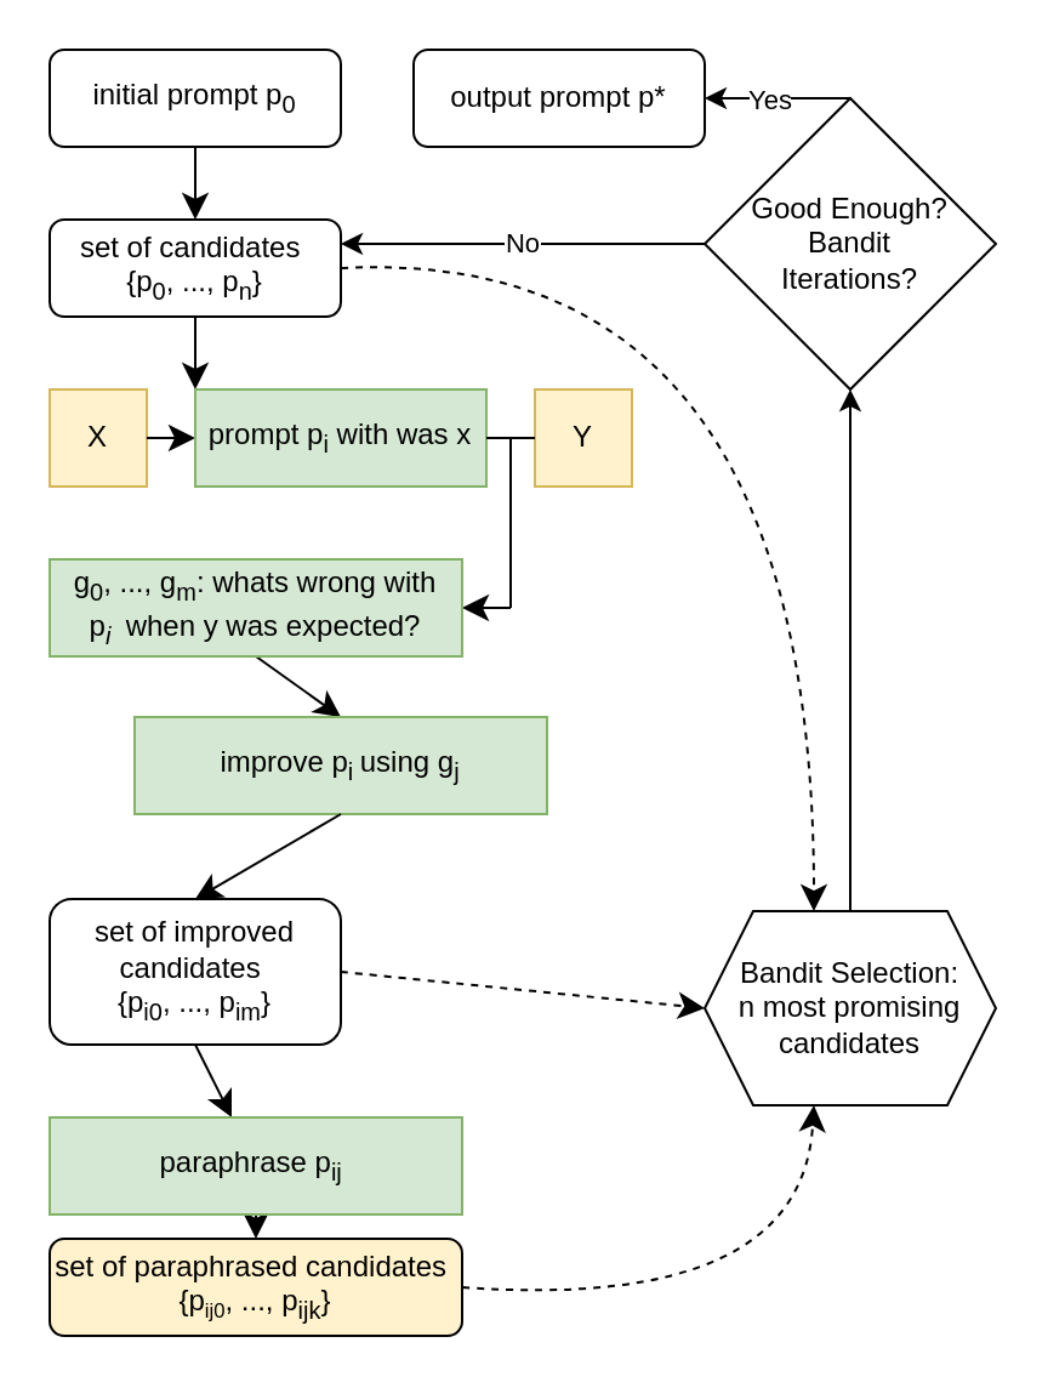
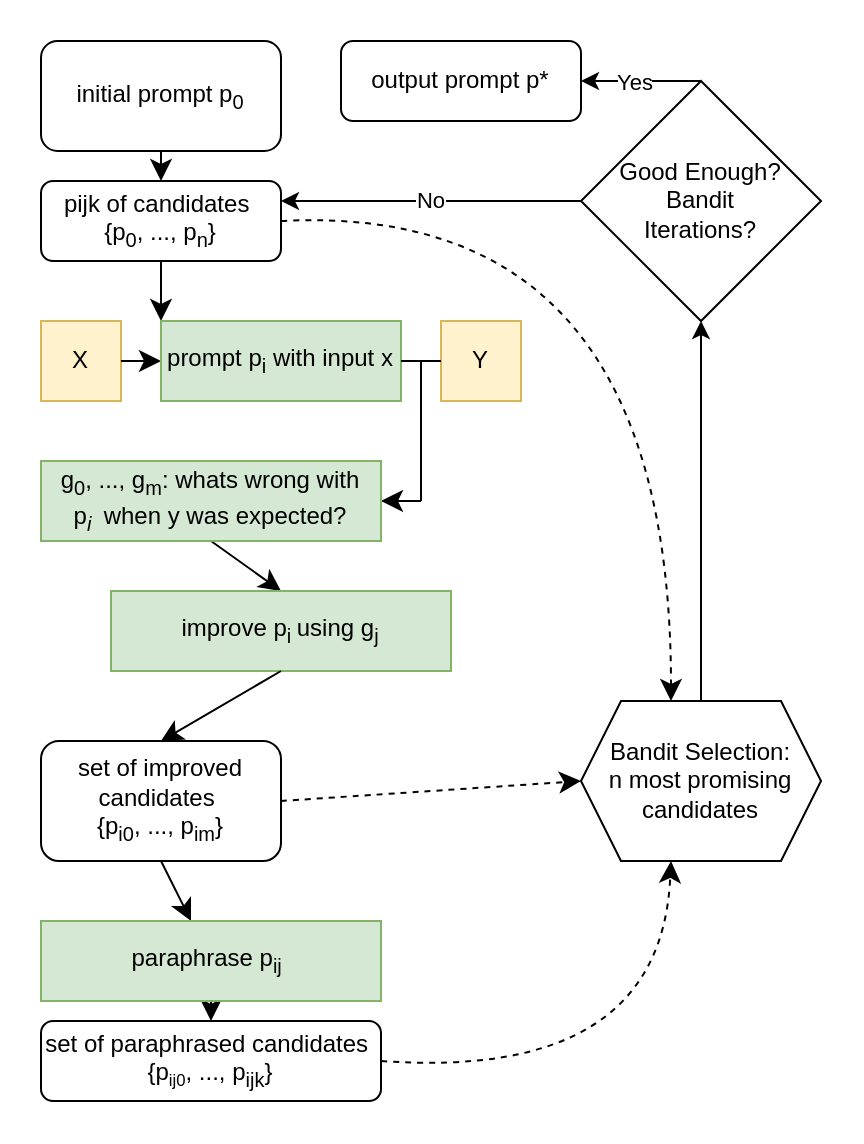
- <mxCell id="6" value="initial prompt p&lt;sub&gt;0&lt;/sub&gt;" style="rounded=1;whiteSpace=wrap;html=1;fontSize=12;glass=0;strokeWidth=1;shadow=0;" parent="1" vertex="1"><mxGeometry x="20" y="20" width="120" height="40" as="geometry" /></mxCell>
+ <mxCell id="6" value="initial prompt p&lt;sub&gt;0&lt;/sub&gt;" style="rounded=1;whiteSpace=wrap;html=1;fontSize=12;glass=0;strokeWidth=1;shadow=0;" parent="1" vertex="1"><mxGeometry x="20" y="20" width="120" height="55" as="geometry" /></mxCell>
- <mxCell id="3" value="set of candidates&amp;nbsp;&lt;div&gt;{p&lt;sub&gt;0&lt;/sub&gt;, ..., p&lt;sub&gt;n&lt;/sub&gt;}&lt;/div&gt;" style="rounded=1;whiteSpace=wrap;html=1;fontSize=12;glass=0;strokeWidth=1;shadow=0;" parent="1" vertex="1"><mxGeometry x="20" y="90" width="120" height="40" as="geometry" /></mxCell>
+ <mxCell id="3" value="pijk of candidates&amp;nbsp;&lt;div&gt;{p&lt;sub&gt;0&lt;/sub&gt;, ..., p&lt;sub&gt;n&lt;/sub&gt;}&lt;/div&gt;" style="rounded=1;whiteSpace=wrap;html=1;fontSize=12;glass=0;strokeWidth=1;shadow=0;" parent="1" vertex="1"><mxGeometry x="20" y="90" width="120" height="40" as="geometry" /></mxCell>
- <mxCell id="10" value="prompt p&lt;sub&gt;i&lt;/sub&gt; with was x" style="rounded=0;whiteSpace=wrap;html=1;fillColor=#d5e8d4;strokeColor=#82b366;" parent="1" vertex="1"><mxGeometry x="80" y="160" width="120" height="40" as="geometry" /></mxCell>
+ <mxCell id="10" value="prompt p&lt;sub&gt;i&lt;/sub&gt; with input x" style="rounded=0;whiteSpace=wrap;html=1;fillColor=#d5e8d4;strokeColor=#82b366;" parent="1" vertex="1"><mxGeometry x="80" y="160" width="120" height="40" as="geometry" /></mxCell>
- <mxCell id="24" value="Bandit Selection:&lt;br&gt;n most promising candidates" style="shape=hexagon;perimeter=hexagonPerimeter2;whiteSpace=wrap;html=1;fixedSize=1;" parent="1" vertex="1"><mxGeometry x="290" y="375" width="120" height="80" as="geometry" /></mxCell>
+ <mxCell id="24" value="Bandit Selection:&lt;br&gt;n most promising candidates" style="shape=hexagon;perimeter=hexagonPerimeter2;whiteSpace=wrap;html=1;fixedSize=1;" parent="1" vertex="1"><mxGeometry x="290" y="350" width="120" height="80" as="geometry" /></mxCell>
- <mxCell id="22" value="set of paraphrased candidates&amp;nbsp;&lt;div&gt;{p&lt;span style=&quot;font-size: 10px;&quot;&gt;&lt;sub&gt;ij0&lt;/sub&gt;&lt;/span&gt;, ..., p&lt;sub&gt;ijk&lt;/sub&gt;}&lt;/div&gt;" style="rounded=1;whiteSpace=wrap;html=1;fontSize=12;glass=0;strokeWidth=1;shadow=0;fillColor=#fff2cc;" parent="1" vertex="1"><mxGeometry x="20" y="510" width="170" height="40" as="geometry" /></mxCell>
+ <mxCell id="22" value="set of paraphrased candidates&amp;nbsp;&lt;div&gt;{p&lt;span style=&quot;font-size: 10px;&quot;&gt;&lt;sub&gt;ij0&lt;/sub&gt;&lt;/span&gt;, ..., p&lt;sub&gt;ijk&lt;/sub&gt;}&lt;/div&gt;" style="rounded=1;whiteSpace=wrap;html=1;fontSize=12;glass=0;strokeWidth=1;shadow=0;" parent="1" vertex="1"><mxGeometry x="20" y="510" width="170" height="40" as="geometry" /></mxCell>
